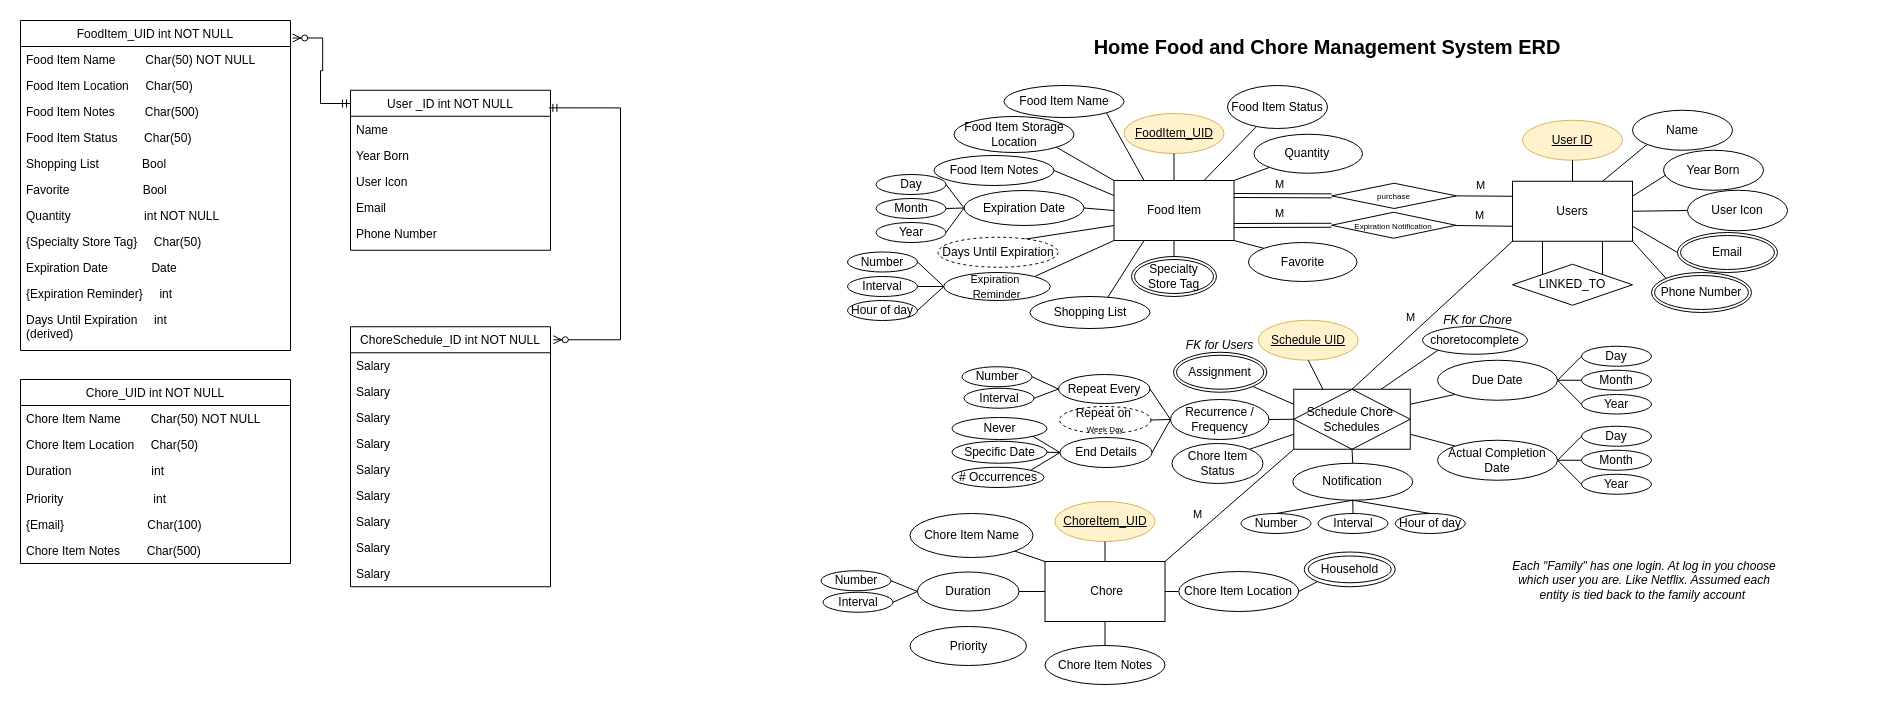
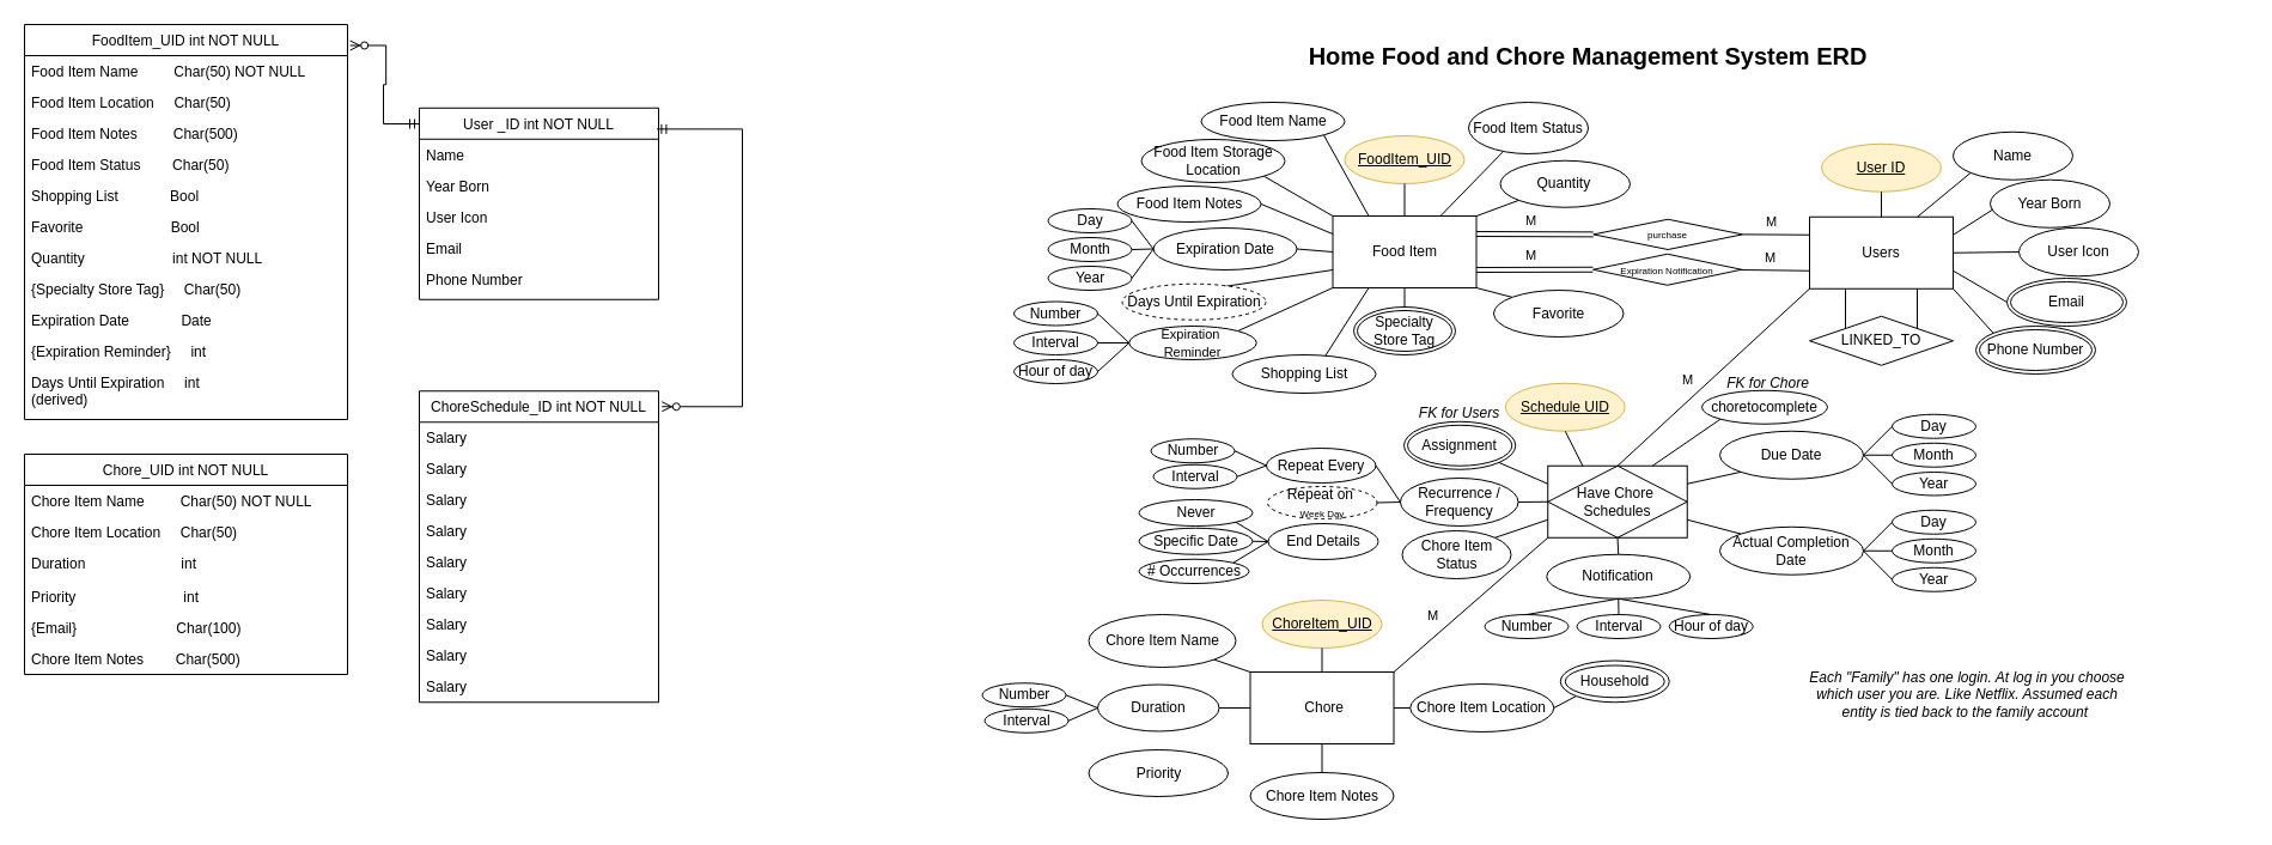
- <mxCell id="94" value="Schedule Chore&amp;nbsp;&lt;div&gt;Schedules&lt;/div&gt;" style="shape=associativeEntity;whiteSpace=wrap;html=1;align=center;" vertex="1" parent="1"><mxGeometry x="1293.25" y="388.75" width="116.5" height="60" as="geometry" /></mxCell>
+ <mxCell id="94" value="Have Chore&amp;nbsp;&lt;div&gt;Schedules&lt;/div&gt;" style="shape=associativeEntity;whiteSpace=wrap;html=1;align=center;" vertex="1" parent="1"><mxGeometry x="1293.25" y="388.75" width="116.5" height="60" as="geometry" /></mxCell>
- <mxCell id="112" value="" style="endArrow=none;html=1;rounded=0;exitX=1;exitY=0.5;exitDx=0;exitDy=0;entryX=0;entryY=0.5;entryDx=0;entryDy=0;" edge="1" parent="1" source="111" target="45"><mxGeometry width="50" height="50" relative="1" as="geometry"><mxPoint x="1171" y="495" as="sourcePoint" /><mxPoint x="1181" y="395" as="targetPoint" /></mxGeometry></mxCell>
